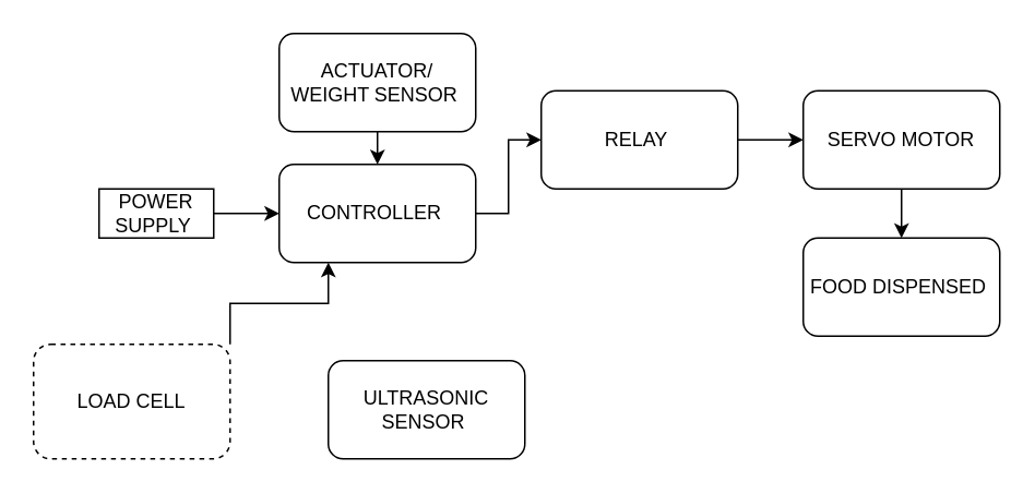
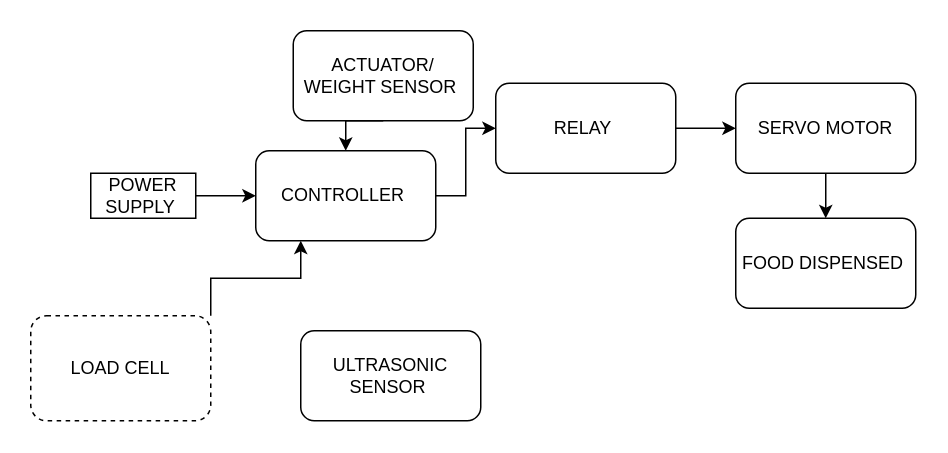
- <mxCell id="15" value="ACTUATOR/ WEIGHT SENSOR&amp;nbsp;" style="rounded=1;whiteSpace=wrap;html=1;" vertex="1" parent="1"><mxGeometry x="170" y="20" width="120" height="60" as="geometry" /></mxCell>
+ <mxCell id="15" value="ACTUATOR/ WEIGHT SENSOR&amp;nbsp;" style="rounded=1;whiteSpace=wrap;html=1;" vertex="1" parent="1"><mxGeometry x="195" y="20" width="120" height="60" as="geometry" /></mxCell>
